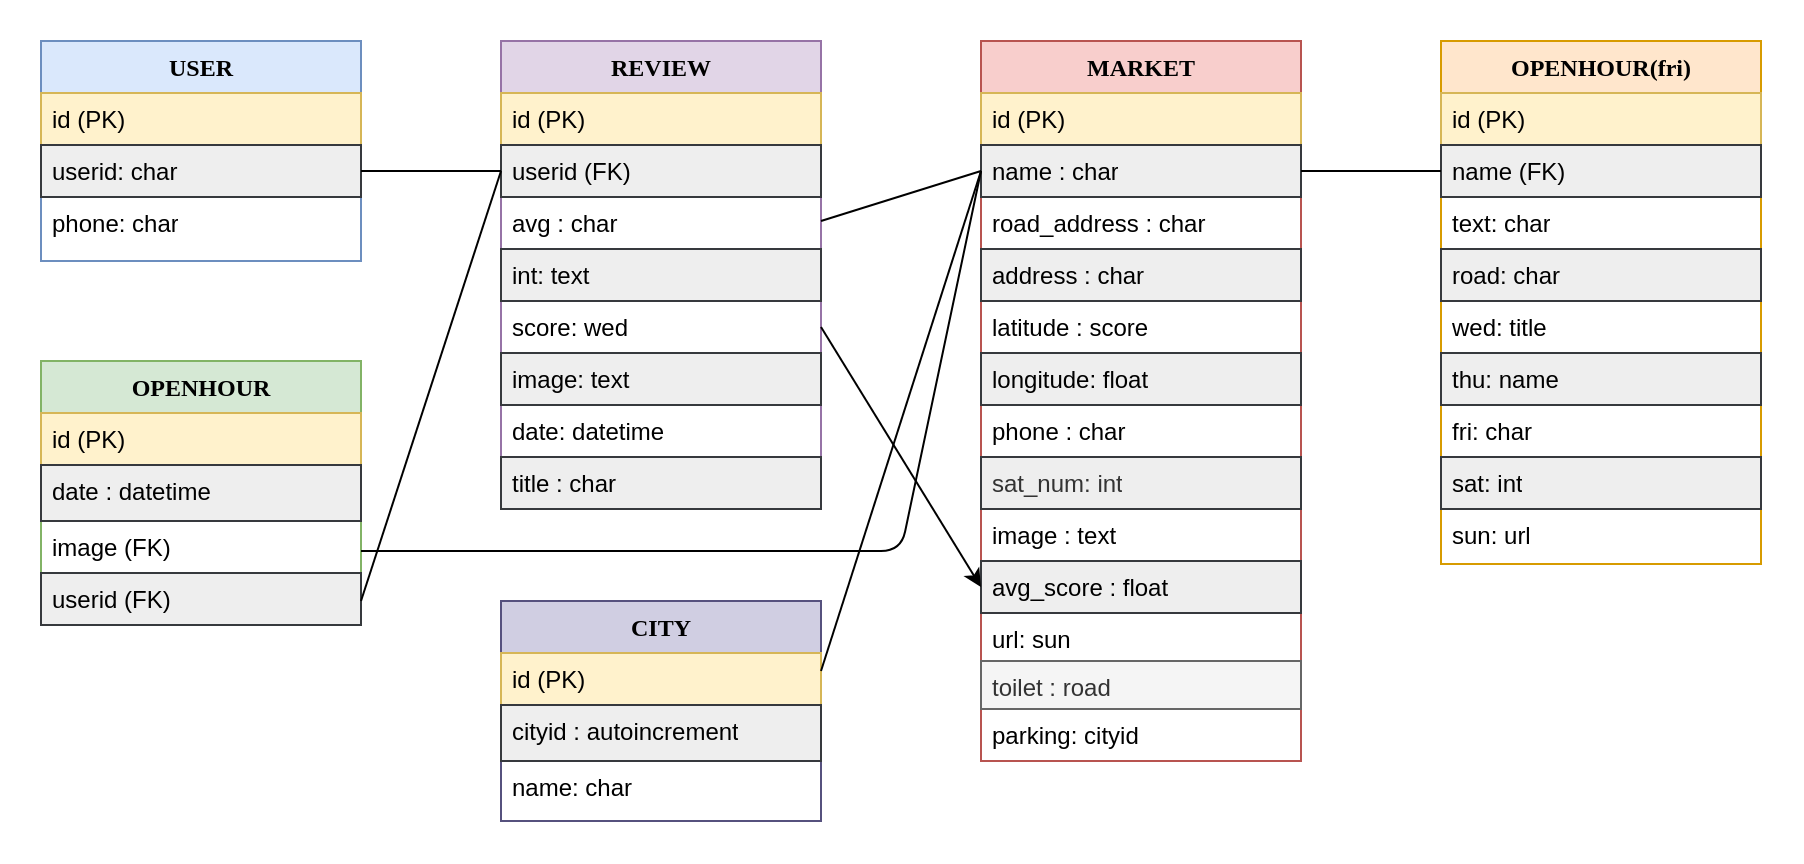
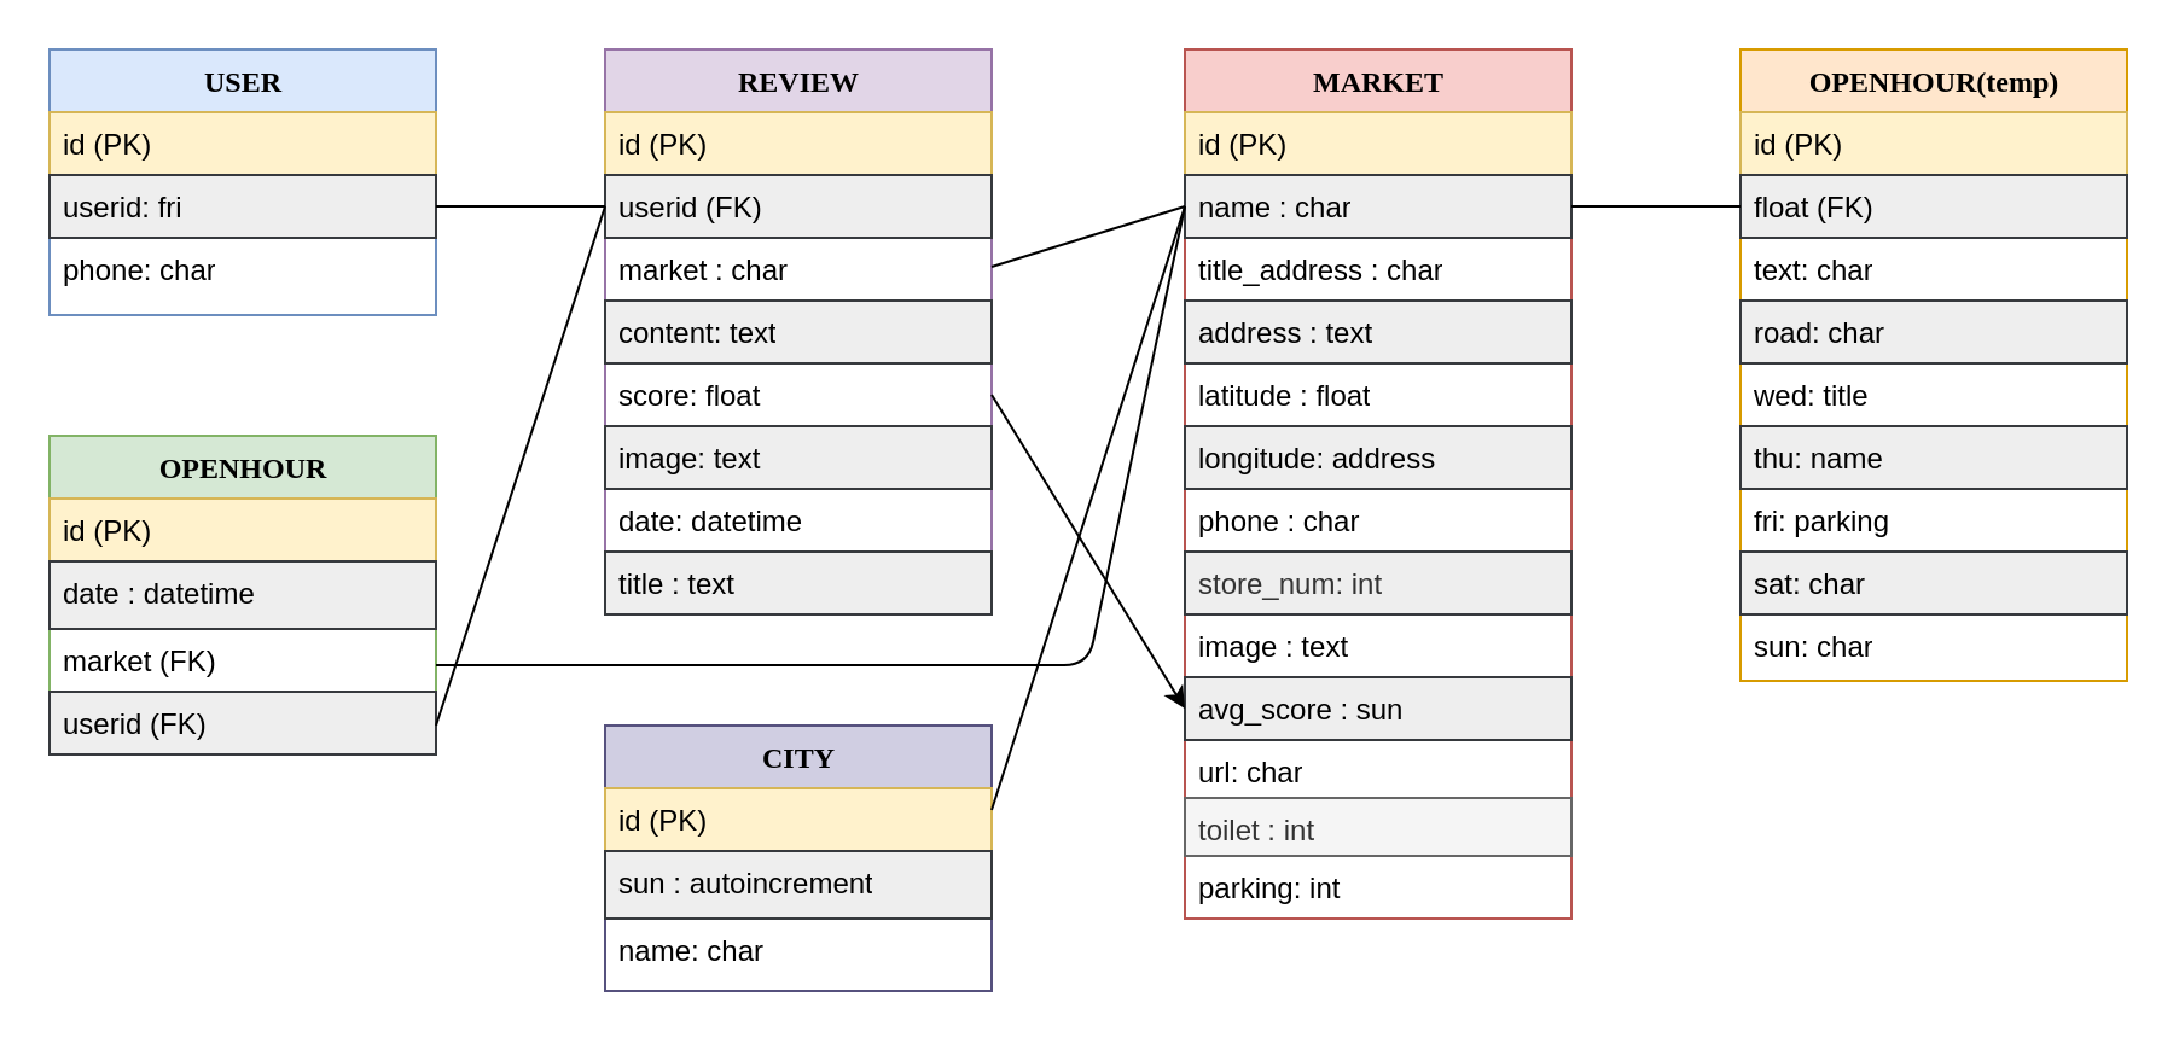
- <mxCell id="16" value="OPENHOUR(fri)" style="swimlane;html=1;fontStyle=1;align=center;verticalAlign=top;childLayout=stackLayout;horizontal=1;startSize=26;horizontalStack=0;resizeParent=1;resizeLast=0;collapsible=1;marginBottom=0;swimlaneFillColor=#ffffff;rounded=0;shadow=0;comic=0;labelBackgroundColor=none;strokeWidth=1;fillColor=#ffe6cc;fontFamily=Verdana;fontSize=12;strokeColor=#d79b00;" parent="1" vertex="1"><mxGeometry x="720" y="20" width="160" height="261.5" as="geometry" /></mxCell>
+ <mxCell id="16" value="OPENHOUR(temp)" style="swimlane;html=1;fontStyle=1;align=center;verticalAlign=top;childLayout=stackLayout;horizontal=1;startSize=26;horizontalStack=0;resizeParent=1;resizeLast=0;collapsible=1;marginBottom=0;swimlaneFillColor=#ffffff;rounded=0;shadow=0;comic=0;labelBackgroundColor=none;strokeWidth=1;fillColor=#ffe6cc;fontFamily=Verdana;fontSize=12;strokeColor=#d79b00;" parent="1" vertex="1"><mxGeometry x="720" y="20" width="160" height="261.5" as="geometry" /></mxCell>
- <mxCell id="39" value="userid: char" style="text;html=1;strokeColor=#36393d;fillColor=#eeeeee;align=left;verticalAlign=top;spacingLeft=4;spacingRight=4;whiteSpace=wrap;overflow=hidden;rotatable=0;points=[[0,0.5],[1,0.5]];portConstraint=eastwest;" parent="37" vertex="1"><mxGeometry y="52" width="160" height="26" as="geometry" /></mxCell>
+ <mxCell id="39" value="userid: fri" style="text;html=1;strokeColor=#36393d;fillColor=#eeeeee;align=left;verticalAlign=top;spacingLeft=4;spacingRight=4;whiteSpace=wrap;overflow=hidden;rotatable=0;points=[[0,0.5],[1,0.5]];portConstraint=eastwest;" parent="37" vertex="1"><mxGeometry y="52" width="160" height="26" as="geometry" /></mxCell>
- <mxCell id="18" value="name (FK)" style="text;html=1;strokeColor=#36393d;fillColor=#eeeeee;align=left;verticalAlign=top;spacingLeft=4;spacingRight=4;whiteSpace=wrap;overflow=hidden;rotatable=0;points=[[0,0.5],[1,0.5]];portConstraint=eastwest;" parent="16" vertex="1"><mxGeometry y="52" width="160" height="26" as="geometry" /></mxCell>
+ <mxCell id="18" value="float (FK)" style="text;html=1;strokeColor=#36393d;fillColor=#eeeeee;align=left;verticalAlign=top;spacingLeft=4;spacingRight=4;whiteSpace=wrap;overflow=hidden;rotatable=0;points=[[0,0.5],[1,0.5]];portConstraint=eastwest;" parent="16" vertex="1"><mxGeometry y="52" width="160" height="26" as="geometry" /></mxCell>
- <mxCell id="30" value="avg : char" style="text;html=1;strokeColor=none;fillColor=none;align=left;verticalAlign=top;spacingLeft=4;spacingRight=4;whiteSpace=wrap;overflow=hidden;rotatable=0;points=[[0,0.5],[1,0.5]];portConstraint=eastwest;" parent="27" vertex="1"><mxGeometry y="78" width="160" height="26" as="geometry" /></mxCell>
+ <mxCell id="30" value="market : char" style="text;html=1;strokeColor=none;fillColor=none;align=left;verticalAlign=top;spacingLeft=4;spacingRight=4;whiteSpace=wrap;overflow=hidden;rotatable=0;points=[[0,0.5],[1,0.5]];portConstraint=eastwest;" parent="27" vertex="1"><mxGeometry y="78" width="160" height="26" as="geometry" /></mxCell>
- <mxCell id="5" value="road_address : char" style="text;html=1;strokeColor=none;fillColor=none;align=left;verticalAlign=top;spacingLeft=4;spacingRight=4;whiteSpace=wrap;overflow=hidden;rotatable=0;points=[[0,0.5],[1,0.5]];portConstraint=eastwest;" parent="2" vertex="1"><mxGeometry y="78" width="160" height="26" as="geometry" /></mxCell>
+ <mxCell id="5" value="title_address : char" style="text;html=1;strokeColor=none;fillColor=none;align=left;verticalAlign=top;spacingLeft=4;spacingRight=4;whiteSpace=wrap;overflow=hidden;rotatable=0;points=[[0,0.5],[1,0.5]];portConstraint=eastwest;" parent="2" vertex="1"><mxGeometry y="78" width="160" height="26" as="geometry" /></mxCell>
- <mxCell id="31" value="int: text" style="text;html=1;strokeColor=#36393d;fillColor=#eeeeee;align=left;verticalAlign=top;spacingLeft=4;spacingRight=4;whiteSpace=wrap;overflow=hidden;rotatable=0;points=[[0,0.5],[1,0.5]];portConstraint=eastwest;" parent="27" vertex="1"><mxGeometry y="104" width="160" height="26" as="geometry" /></mxCell>
+ <mxCell id="31" value="content: text" style="text;html=1;strokeColor=#36393d;fillColor=#eeeeee;align=left;verticalAlign=top;spacingLeft=4;spacingRight=4;whiteSpace=wrap;overflow=hidden;rotatable=0;points=[[0,0.5],[1,0.5]];portConstraint=eastwest;" parent="27" vertex="1"><mxGeometry y="104" width="160" height="26" as="geometry" /></mxCell>
- <mxCell id="6" value="address : char" style="text;html=1;strokeColor=#36393d;fillColor=#eeeeee;align=left;verticalAlign=top;spacingLeft=4;spacingRight=4;whiteSpace=wrap;overflow=hidden;rotatable=0;points=[[0,0.5],[1,0.5]];portConstraint=eastwest;" parent="2" vertex="1"><mxGeometry y="104" width="160" height="26" as="geometry" /></mxCell>
+ <mxCell id="6" value="address : text" style="text;html=1;strokeColor=#36393d;fillColor=#eeeeee;align=left;verticalAlign=top;spacingLeft=4;spacingRight=4;whiteSpace=wrap;overflow=hidden;rotatable=0;points=[[0,0.5],[1,0.5]];portConstraint=eastwest;" parent="2" vertex="1"><mxGeometry y="104" width="160" height="26" as="geometry" /></mxCell>
- <mxCell id="32" value="score: wed" style="text;html=1;strokeColor=none;fillColor=none;align=left;verticalAlign=top;spacingLeft=4;spacingRight=4;whiteSpace=wrap;overflow=hidden;rotatable=0;points=[[0,0.5],[1,0.5]];portConstraint=eastwest;" parent="27" vertex="1"><mxGeometry y="130" width="160" height="26" as="geometry" /></mxCell>
+ <mxCell id="32" value="score: float" style="text;html=1;strokeColor=none;fillColor=none;align=left;verticalAlign=top;spacingLeft=4;spacingRight=4;whiteSpace=wrap;overflow=hidden;rotatable=0;points=[[0,0.5],[1,0.5]];portConstraint=eastwest;" parent="27" vertex="1"><mxGeometry y="130" width="160" height="26" as="geometry" /></mxCell>
- <mxCell id="7" value="latitude : score" style="text;html=1;strokeColor=none;fillColor=none;align=left;verticalAlign=top;spacingLeft=4;spacingRight=4;whiteSpace=wrap;overflow=hidden;rotatable=0;points=[[0,0.5],[1,0.5]];portConstraint=eastwest;" parent="2" vertex="1"><mxGeometry y="130" width="160" height="26" as="geometry" /></mxCell>
+ <mxCell id="7" value="latitude : float" style="text;html=1;strokeColor=none;fillColor=none;align=left;verticalAlign=top;spacingLeft=4;spacingRight=4;whiteSpace=wrap;overflow=hidden;rotatable=0;points=[[0,0.5],[1,0.5]];portConstraint=eastwest;" parent="2" vertex="1"><mxGeometry y="130" width="160" height="26" as="geometry" /></mxCell>
- <mxCell id="8" value="longitude: float" style="text;html=1;strokeColor=#36393d;fillColor=#eeeeee;align=left;verticalAlign=top;spacingLeft=4;spacingRight=4;whiteSpace=wrap;overflow=hidden;rotatable=0;points=[[0,0.5],[1,0.5]];portConstraint=eastwest;" parent="2" vertex="1"><mxGeometry y="156" width="160" height="26" as="geometry" /></mxCell>
+ <mxCell id="8" value="longitude: address" style="text;html=1;strokeColor=#36393d;fillColor=#eeeeee;align=left;verticalAlign=top;spacingLeft=4;spacingRight=4;whiteSpace=wrap;overflow=hidden;rotatable=0;points=[[0,0.5],[1,0.5]];portConstraint=eastwest;" parent="2" vertex="1"><mxGeometry y="156" width="160" height="26" as="geometry" /></mxCell>
- <mxCell id="23" value="fri: char" style="text;html=1;strokeColor=none;fillColor=none;align=left;verticalAlign=top;spacingLeft=4;spacingRight=4;whiteSpace=wrap;overflow=hidden;rotatable=0;points=[[0,0.5],[1,0.5]];portConstraint=eastwest;" parent="16" vertex="1"><mxGeometry y="182" width="160" height="26" as="geometry" /></mxCell>
+ <mxCell id="23" value="fri: parking" style="text;html=1;strokeColor=none;fillColor=none;align=left;verticalAlign=top;spacingLeft=4;spacingRight=4;whiteSpace=wrap;overflow=hidden;rotatable=0;points=[[0,0.5],[1,0.5]];portConstraint=eastwest;" parent="16" vertex="1"><mxGeometry y="182" width="160" height="26" as="geometry" /></mxCell>
- <mxCell id="35" value="title : char" style="text;html=1;strokeColor=#36393d;fillColor=#eeeeee;align=left;verticalAlign=top;spacingLeft=4;spacingRight=4;whiteSpace=wrap;overflow=hidden;rotatable=0;points=[[0,0.5],[1,0.5]];portConstraint=eastwest;" parent="27" vertex="1"><mxGeometry y="208" width="160" height="26" as="geometry" /></mxCell>
+ <mxCell id="35" value="title : text" style="text;html=1;strokeColor=#36393d;fillColor=#eeeeee;align=left;verticalAlign=top;spacingLeft=4;spacingRight=4;whiteSpace=wrap;overflow=hidden;rotatable=0;points=[[0,0.5],[1,0.5]];portConstraint=eastwest;" parent="27" vertex="1"><mxGeometry y="208" width="160" height="26" as="geometry" /></mxCell>
- <mxCell id="10" value="&lt;span style=&quot;color: rgb(51 , 51 , 51)&quot;&gt;sat_num: int&lt;/span&gt;" style="text;html=1;strokeColor=#36393d;fillColor=#eeeeee;align=left;verticalAlign=top;spacingLeft=4;spacingRight=4;whiteSpace=wrap;overflow=hidden;rotatable=0;points=[[0,0.5],[1,0.5]];portConstraint=eastwest;" parent="2" vertex="1"><mxGeometry y="208" width="160" height="26" as="geometry" /></mxCell>
+ <mxCell id="10" value="&lt;span style=&quot;color: rgb(51 , 51 , 51)&quot;&gt;store_num: int&lt;/span&gt;" style="text;html=1;strokeColor=#36393d;fillColor=#eeeeee;align=left;verticalAlign=top;spacingLeft=4;spacingRight=4;whiteSpace=wrap;overflow=hidden;rotatable=0;points=[[0,0.5],[1,0.5]];portConstraint=eastwest;" parent="2" vertex="1"><mxGeometry y="208" width="160" height="26" as="geometry" /></mxCell>
- <mxCell id="24" value="sat: int" style="text;html=1;strokeColor=#36393d;fillColor=#eeeeee;align=left;verticalAlign=top;spacingLeft=4;spacingRight=4;whiteSpace=wrap;overflow=hidden;rotatable=0;points=[[0,0.5],[1,0.5]];portConstraint=eastwest;" parent="16" vertex="1"><mxGeometry y="208" width="160" height="26" as="geometry" /></mxCell>
+ <mxCell id="24" value="sat: char" style="text;html=1;strokeColor=#36393d;fillColor=#eeeeee;align=left;verticalAlign=top;spacingLeft=4;spacingRight=4;whiteSpace=wrap;overflow=hidden;rotatable=0;points=[[0,0.5],[1,0.5]];portConstraint=eastwest;" parent="16" vertex="1"><mxGeometry y="208" width="160" height="26" as="geometry" /></mxCell>
- <mxCell id="25" value="sun: url" style="text;html=1;strokeColor=none;fillColor=none;align=left;verticalAlign=top;spacingLeft=4;spacingRight=4;whiteSpace=wrap;overflow=hidden;rotatable=0;points=[[0,0.5],[1,0.5]];portConstraint=eastwest;" parent="16" vertex="1"><mxGeometry y="234" width="160" height="26" as="geometry" /></mxCell>
+ <mxCell id="25" value="sun: char" style="text;html=1;strokeColor=none;fillColor=none;align=left;verticalAlign=top;spacingLeft=4;spacingRight=4;whiteSpace=wrap;overflow=hidden;rotatable=0;points=[[0,0.5],[1,0.5]];portConstraint=eastwest;" parent="16" vertex="1"><mxGeometry y="234" width="160" height="26" as="geometry" /></mxCell>
- <mxCell id="44" value="image (FK)" style="text;html=1;strokeColor=none;fillColor=none;align=left;verticalAlign=top;spacingLeft=4;spacingRight=4;whiteSpace=wrap;overflow=hidden;rotatable=0;points=[[0,0.5],[1,0.5]];portConstraint=eastwest;" parent="41" vertex="1"><mxGeometry y="80" width="160" height="26" as="geometry" /></mxCell>
+ <mxCell id="44" value="market (FK)" style="text;html=1;strokeColor=none;fillColor=none;align=left;verticalAlign=top;spacingLeft=4;spacingRight=4;whiteSpace=wrap;overflow=hidden;rotatable=0;points=[[0,0.5],[1,0.5]];portConstraint=eastwest;" parent="41" vertex="1"><mxGeometry y="80" width="160" height="26" as="geometry" /></mxCell>
- <mxCell id="12" value="avg_score : float" style="text;html=1;strokeColor=#36393d;fillColor=#eeeeee;align=left;verticalAlign=top;spacingLeft=4;spacingRight=4;whiteSpace=wrap;overflow=hidden;rotatable=0;points=[[0,0.5],[1,0.5]];portConstraint=eastwest;" parent="2" vertex="1"><mxGeometry y="260" width="160" height="26" as="geometry" /></mxCell>
+ <mxCell id="12" value="avg_score : sun" style="text;html=1;strokeColor=#36393d;fillColor=#eeeeee;align=left;verticalAlign=top;spacingLeft=4;spacingRight=4;whiteSpace=wrap;overflow=hidden;rotatable=0;points=[[0,0.5],[1,0.5]];portConstraint=eastwest;" parent="2" vertex="1"><mxGeometry y="260" width="160" height="26" as="geometry" /></mxCell>
- <mxCell id="13" value="url: sun" style="text;html=1;strokeColor=none;fillColor=none;align=left;verticalAlign=top;spacingLeft=4;spacingRight=4;whiteSpace=wrap;overflow=hidden;rotatable=0;points=[[0,0.5],[1,0.5]];portConstraint=eastwest;" parent="2" vertex="1"><mxGeometry y="286" width="160" height="24" as="geometry" /></mxCell>
+ <mxCell id="13" value="url: char" style="text;html=1;strokeColor=none;fillColor=none;align=left;verticalAlign=top;spacingLeft=4;spacingRight=4;whiteSpace=wrap;overflow=hidden;rotatable=0;points=[[0,0.5],[1,0.5]];portConstraint=eastwest;" parent="2" vertex="1"><mxGeometry y="286" width="160" height="24" as="geometry" /></mxCell>
- <mxCell id="14" value="&lt;span&gt;toilet : road&lt;/span&gt;" style="text;html=1;strokeColor=#666666;fillColor=#f5f5f5;align=left;verticalAlign=top;spacingLeft=4;spacingRight=4;whiteSpace=wrap;overflow=hidden;rotatable=0;points=[[0,0.5],[1,0.5]];portConstraint=eastwest;fontColor=#333333;" parent="2" vertex="1"><mxGeometry y="310" width="160" height="24" as="geometry" /></mxCell>
+ <mxCell id="14" value="&lt;span&gt;toilet : int&lt;/span&gt;" style="text;html=1;strokeColor=#666666;fillColor=#f5f5f5;align=left;verticalAlign=top;spacingLeft=4;spacingRight=4;whiteSpace=wrap;overflow=hidden;rotatable=0;points=[[0,0.5],[1,0.5]];portConstraint=eastwest;fontColor=#333333;" parent="2" vertex="1"><mxGeometry y="310" width="160" height="24" as="geometry" /></mxCell>
- <mxCell id="52" value="cityid : autoincrement" style="text;html=1;strokeColor=#36393d;fillColor=#eeeeee;align=left;verticalAlign=top;spacingLeft=4;spacingRight=4;whiteSpace=wrap;overflow=hidden;rotatable=0;points=[[0,0.5],[1,0.5]];portConstraint=eastwest;" vertex="1" parent="50"><mxGeometry y="52" width="160" height="28" as="geometry" /></mxCell>
+ <mxCell id="52" value="sun : autoincrement" style="text;html=1;strokeColor=#36393d;fillColor=#eeeeee;align=left;verticalAlign=top;spacingLeft=4;spacingRight=4;whiteSpace=wrap;overflow=hidden;rotatable=0;points=[[0,0.5],[1,0.5]];portConstraint=eastwest;" vertex="1" parent="50"><mxGeometry y="52" width="160" height="28" as="geometry" /></mxCell>
- <mxCell id="15" value="parking: cityid" style="text;html=1;strokeColor=none;fillColor=none;align=left;verticalAlign=top;spacingLeft=4;spacingRight=4;whiteSpace=wrap;overflow=hidden;rotatable=0;points=[[0,0.5],[1,0.5]];portConstraint=eastwest;" parent="2" vertex="1"><mxGeometry y="334" width="160" height="24" as="geometry" /></mxCell>
+ <mxCell id="15" value="parking: int" style="text;html=1;strokeColor=none;fillColor=none;align=left;verticalAlign=top;spacingLeft=4;spacingRight=4;whiteSpace=wrap;overflow=hidden;rotatable=0;points=[[0,0.5],[1,0.5]];portConstraint=eastwest;" parent="2" vertex="1"><mxGeometry y="334" width="160" height="24" as="geometry" /></mxCell>
